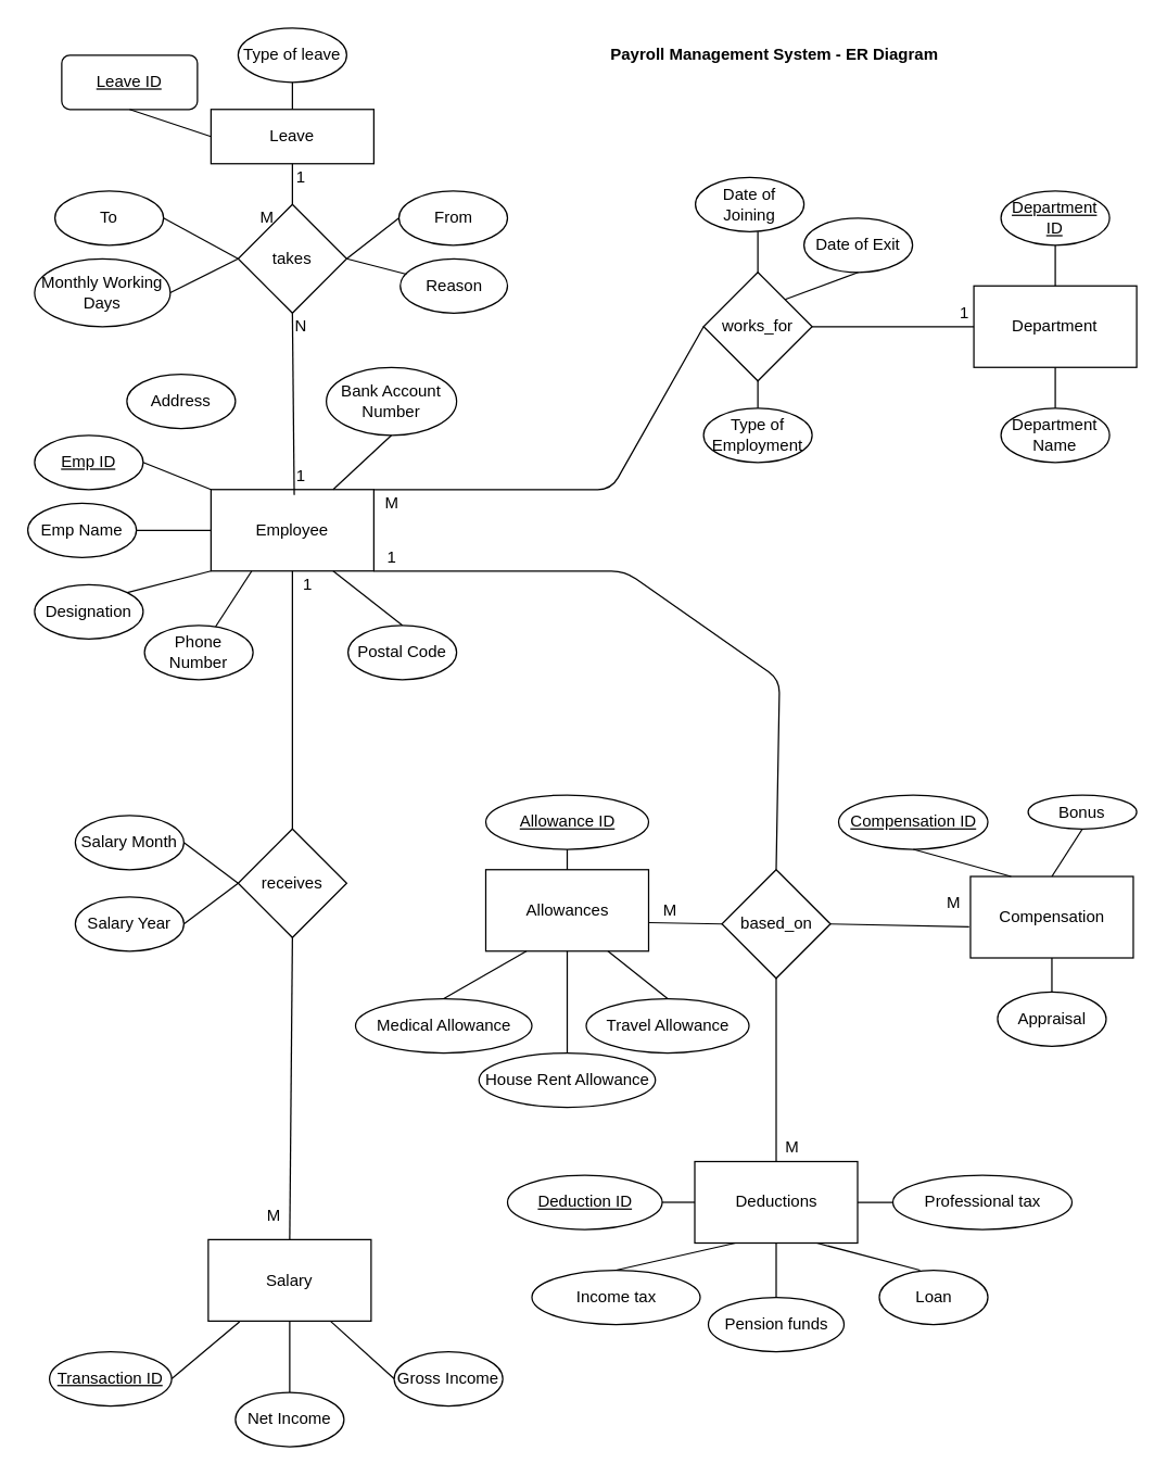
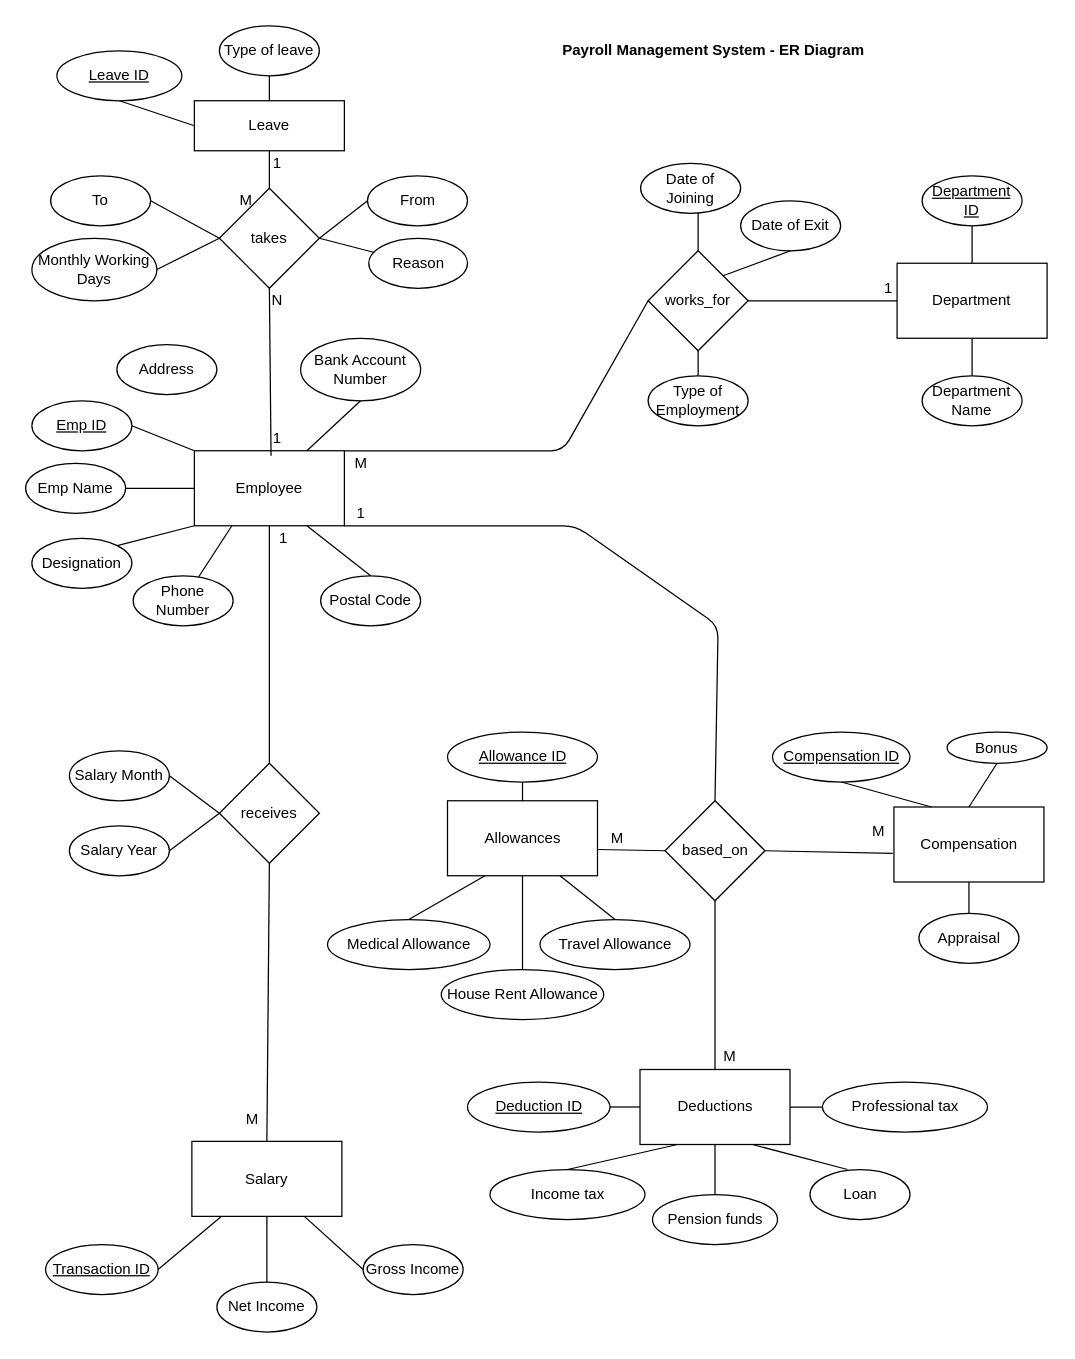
- <mxCell id="90" value="&lt;u&gt;Leave ID&lt;/u&gt;" style="whiteSpace=wrap;html=1;align=center;rounded=1;" parent="1" vertex="1"><mxGeometry x="45" y="40" width="100" height="40" as="geometry" /></mxCell>
+ <mxCell id="90" value="&lt;u&gt;Leave ID&lt;/u&gt;" style="ellipse;whiteSpace=wrap;html=1;align=center;" parent="1" vertex="1"><mxGeometry x="45" y="40" width="100" height="40" as="geometry" /></mxCell>
